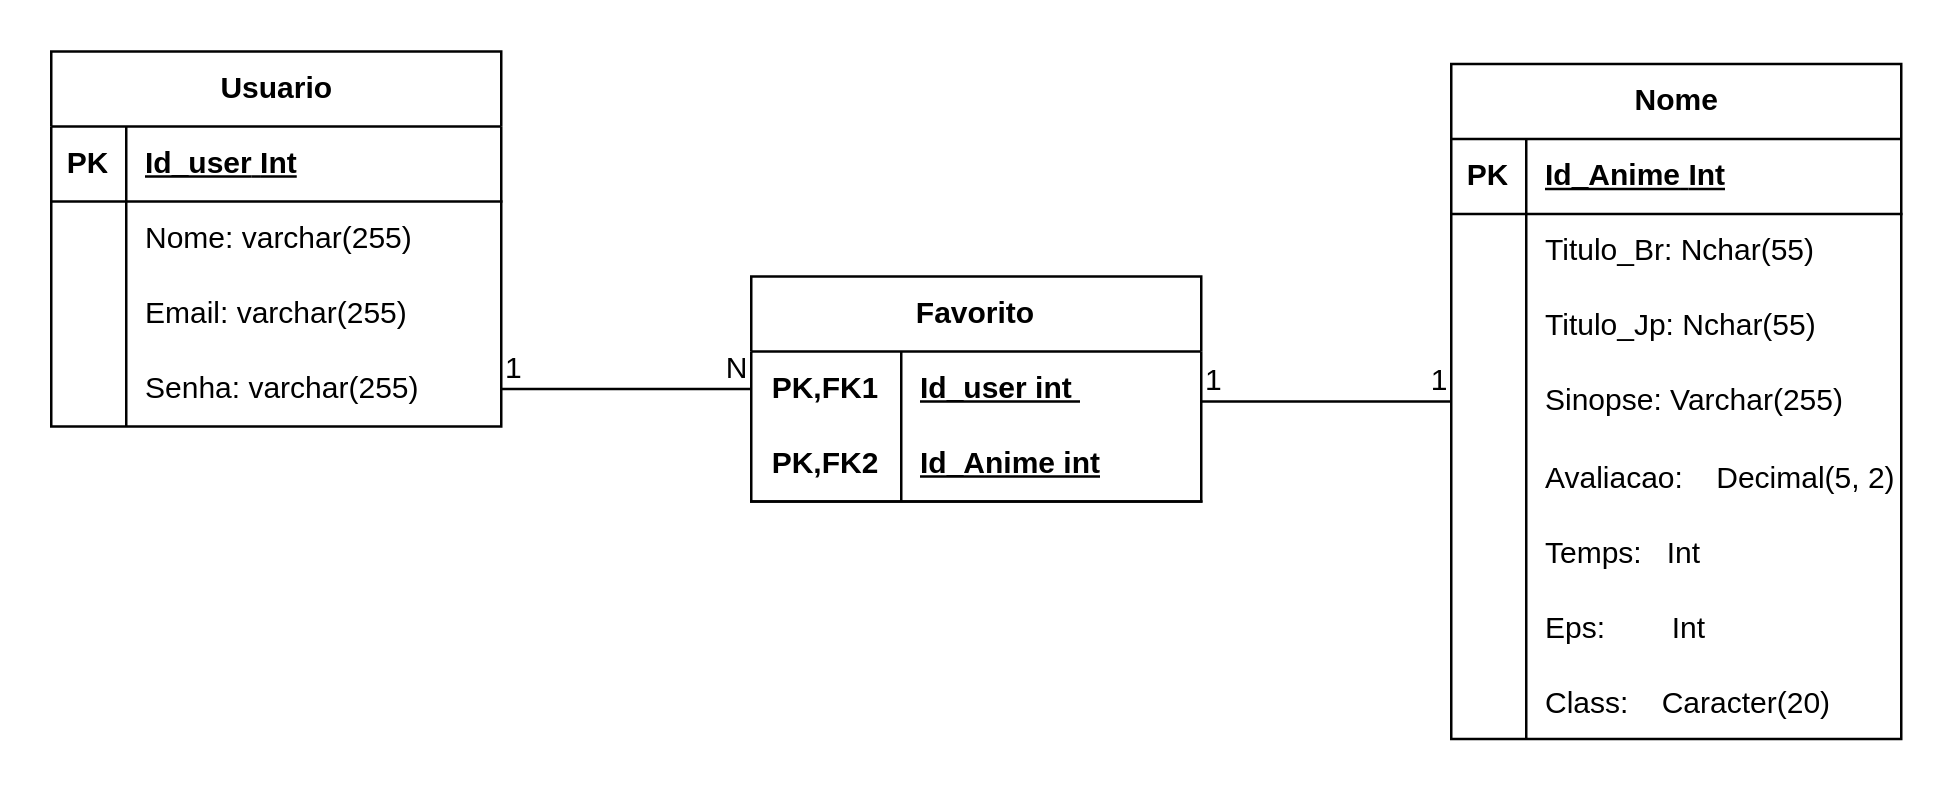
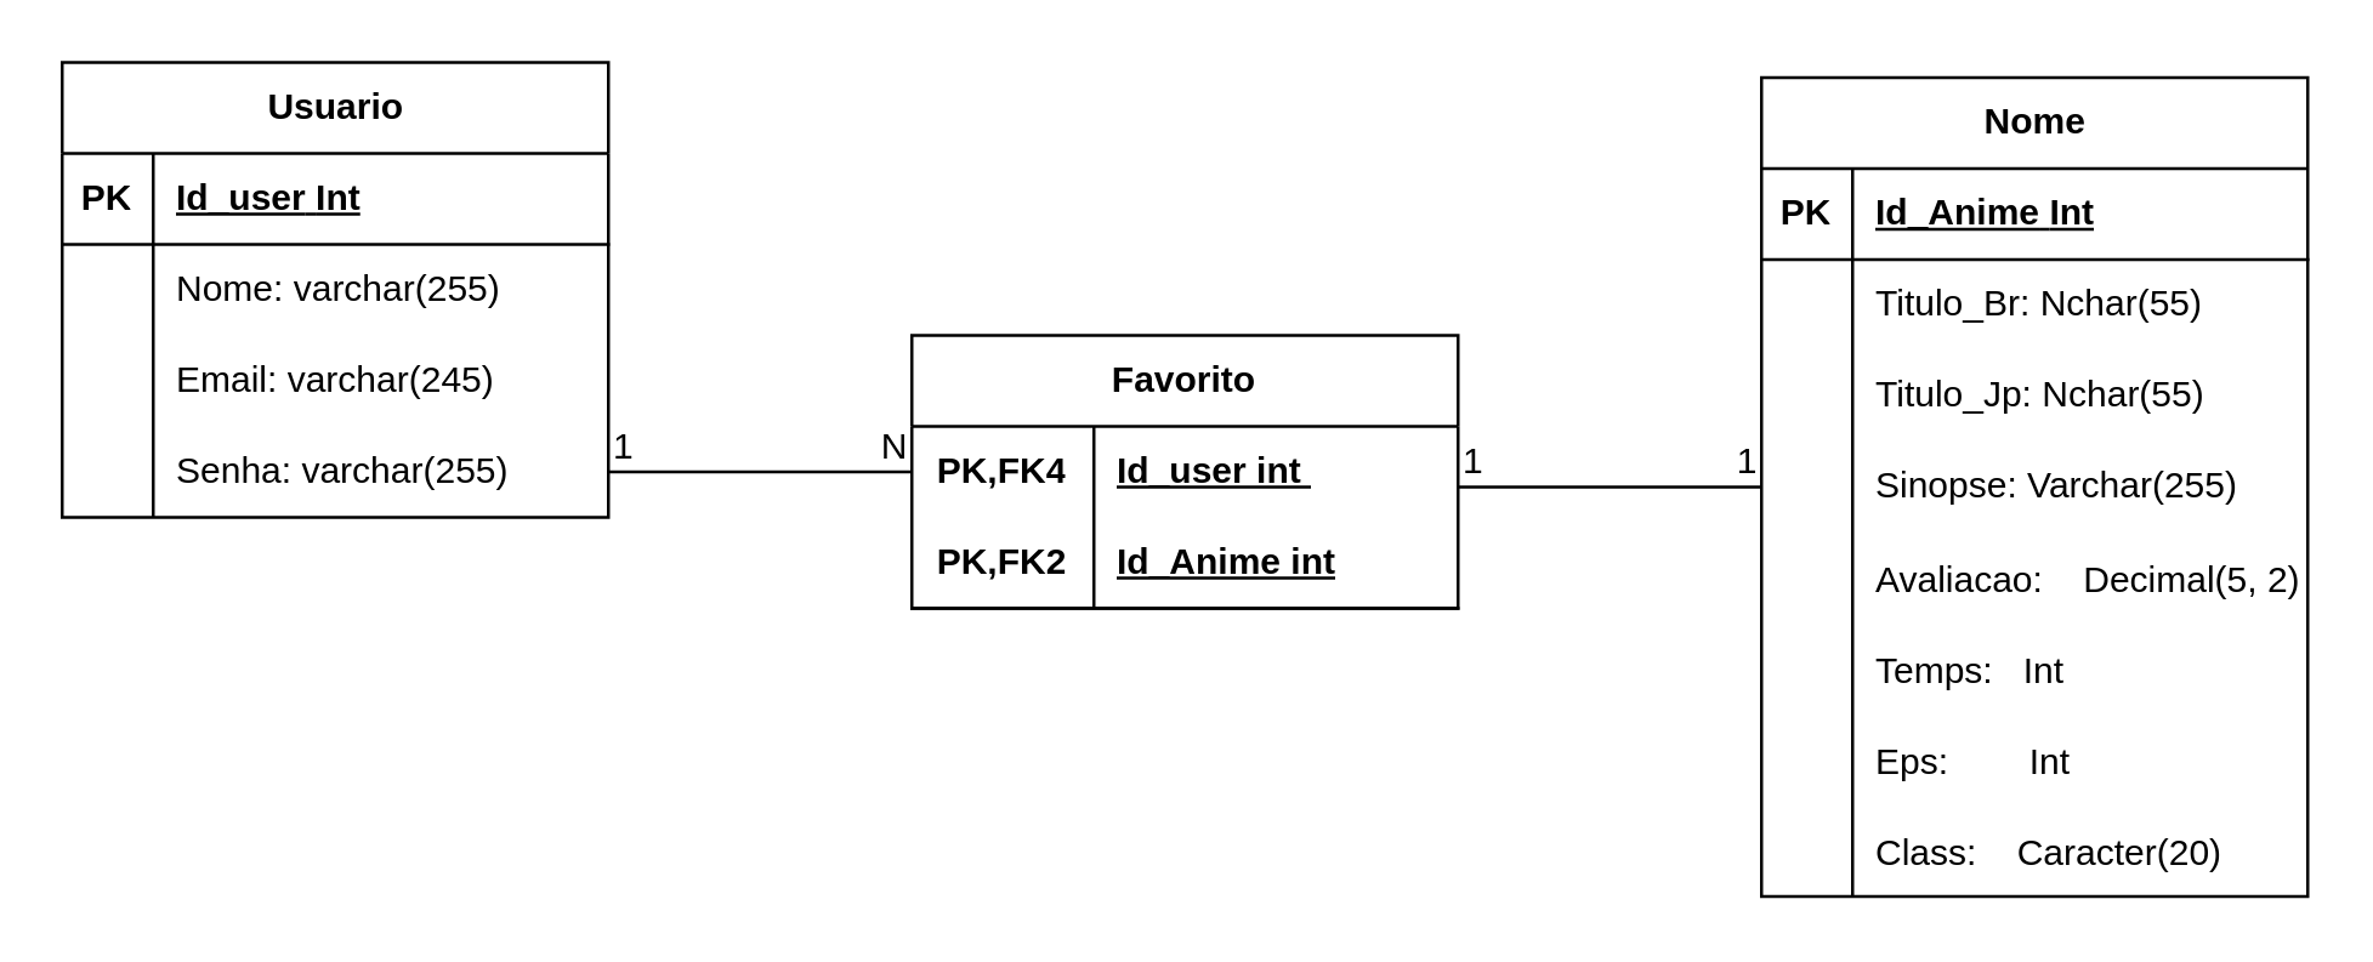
- <mxCell id="36" value="Email: varchar(255)" style="shape=partialRectangle;connectable=0;fillColor=none;top=0;left=0;bottom=0;right=0;align=left;spacingLeft=6;overflow=hidden;whiteSpace=wrap;html=1;" parent="34" vertex="1"><mxGeometry x="30" width="150" height="30" as="geometry"><mxRectangle width="150" height="30" as="alternateBounds" /></mxGeometry></mxCell>
+ <mxCell id="36" value="Email: varchar(245)" style="shape=partialRectangle;connectable=0;fillColor=none;top=0;left=0;bottom=0;right=0;align=left;spacingLeft=6;overflow=hidden;whiteSpace=wrap;html=1;" parent="34" vertex="1"><mxGeometry x="30" width="150" height="30" as="geometry"><mxRectangle width="150" height="30" as="alternateBounds" /></mxGeometry></mxCell>
- <mxCell id="45" value="PK,FK1" style="shape=partialRectangle;connectable=0;fillColor=none;top=0;left=0;bottom=0;right=0;fontStyle=1;overflow=hidden;html=1;whiteSpace=wrap;" parent="44" vertex="1"><mxGeometry width="60" height="30" as="geometry"><mxRectangle width="60" height="30" as="alternateBounds" /></mxGeometry></mxCell>
+ <mxCell id="45" value="PK,FK4" style="shape=partialRectangle;connectable=0;fillColor=none;top=0;left=0;bottom=0;right=0;fontStyle=1;overflow=hidden;html=1;whiteSpace=wrap;" parent="44" vertex="1"><mxGeometry width="60" height="30" as="geometry"><mxRectangle width="60" height="30" as="alternateBounds" /></mxGeometry></mxCell>
